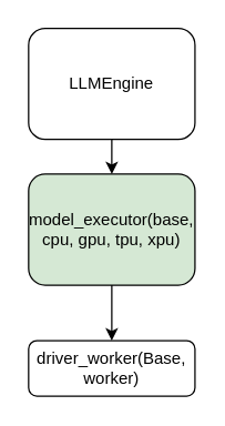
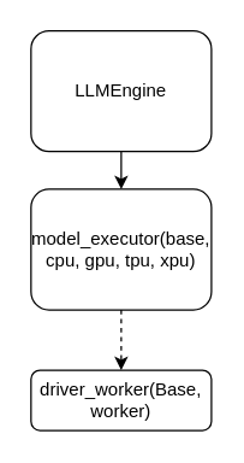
- <mxCell id="5" value="model_executor(base, cpu, gpu, tpu, xpu)" style="whiteSpace=wrap;html=1;rounded=1;fillColor=#d5e8d4;" vertex="1" parent="1"><mxGeometry x="20" y="125" width="120" height="80" as="geometry" /></mxCell>
+ <mxCell id="5" value="model_executor(base, cpu, gpu, tpu, xpu)" style="whiteSpace=wrap;html=1;rounded=1;" vertex="1" parent="1"><mxGeometry x="20" y="125" width="120" height="80" as="geometry" /></mxCell>
- <mxCell id="4" value="" style="edgeStyle=orthogonalEdgeStyle;rounded=0;orthogonalLoop=1;jettySize=auto;html=1;" edge="1" parent="1" source="5" target="6"><mxGeometry relative="1" as="geometry" /></mxCell>
+ <mxCell id="4" value="" style="edgeStyle=orthogonalEdgeStyle;rounded=0;orthogonalLoop=1;jettySize=auto;html=1;dashed=1;" edge="1" parent="1" source="5" target="6"><mxGeometry relative="1" as="geometry" /></mxCell>
